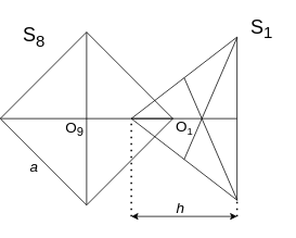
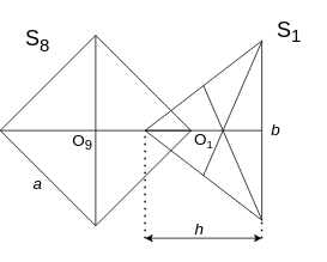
+ <mxCell id="14" value="&lt;i&gt;b&lt;/i&gt;" style="text;html=1;align=center;verticalAlign=middle;resizable=0;points=[];autosize=1;strokeColor=none;fillColor=none;fontSize=18;" parent="1" vertex="1"><mxGeometry x="290" y="130" width="30" height="30" as="geometry" /></mxCell>
